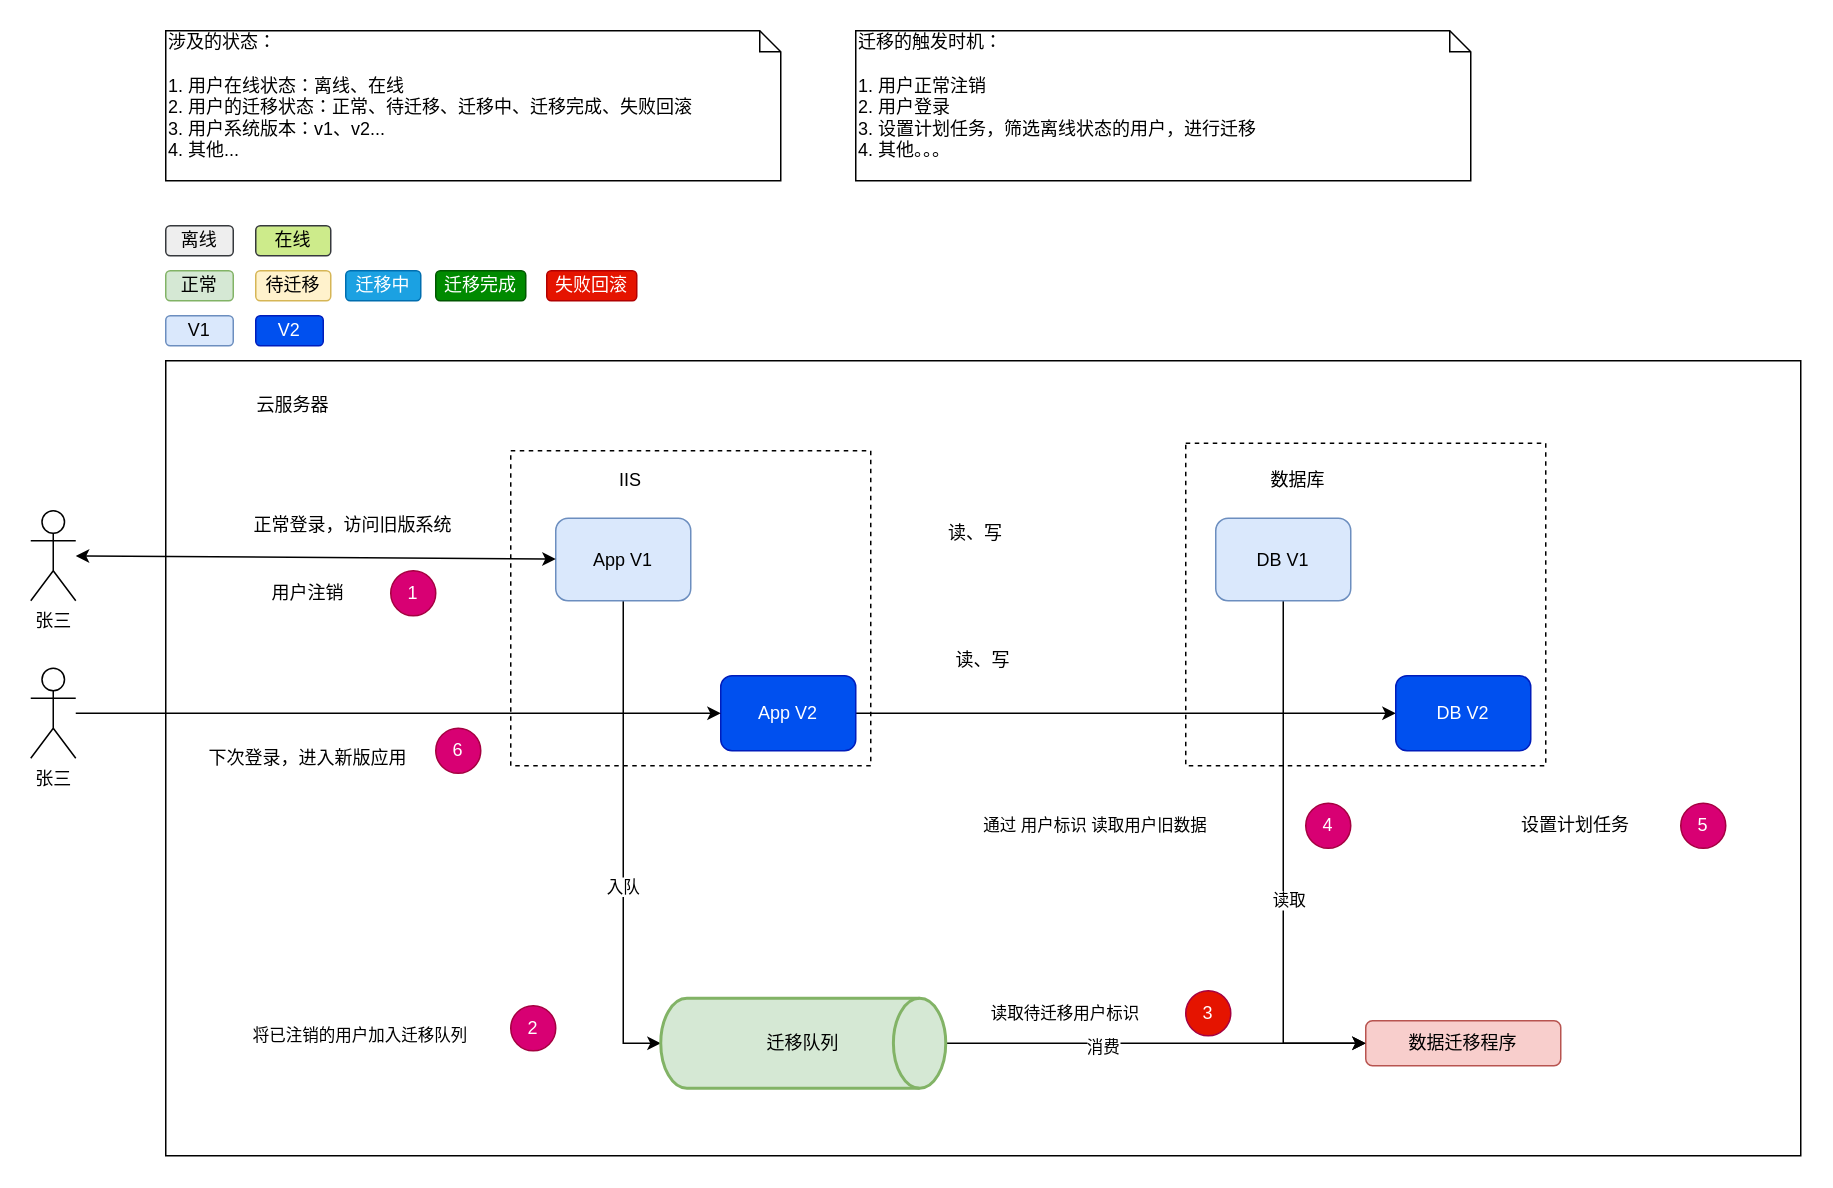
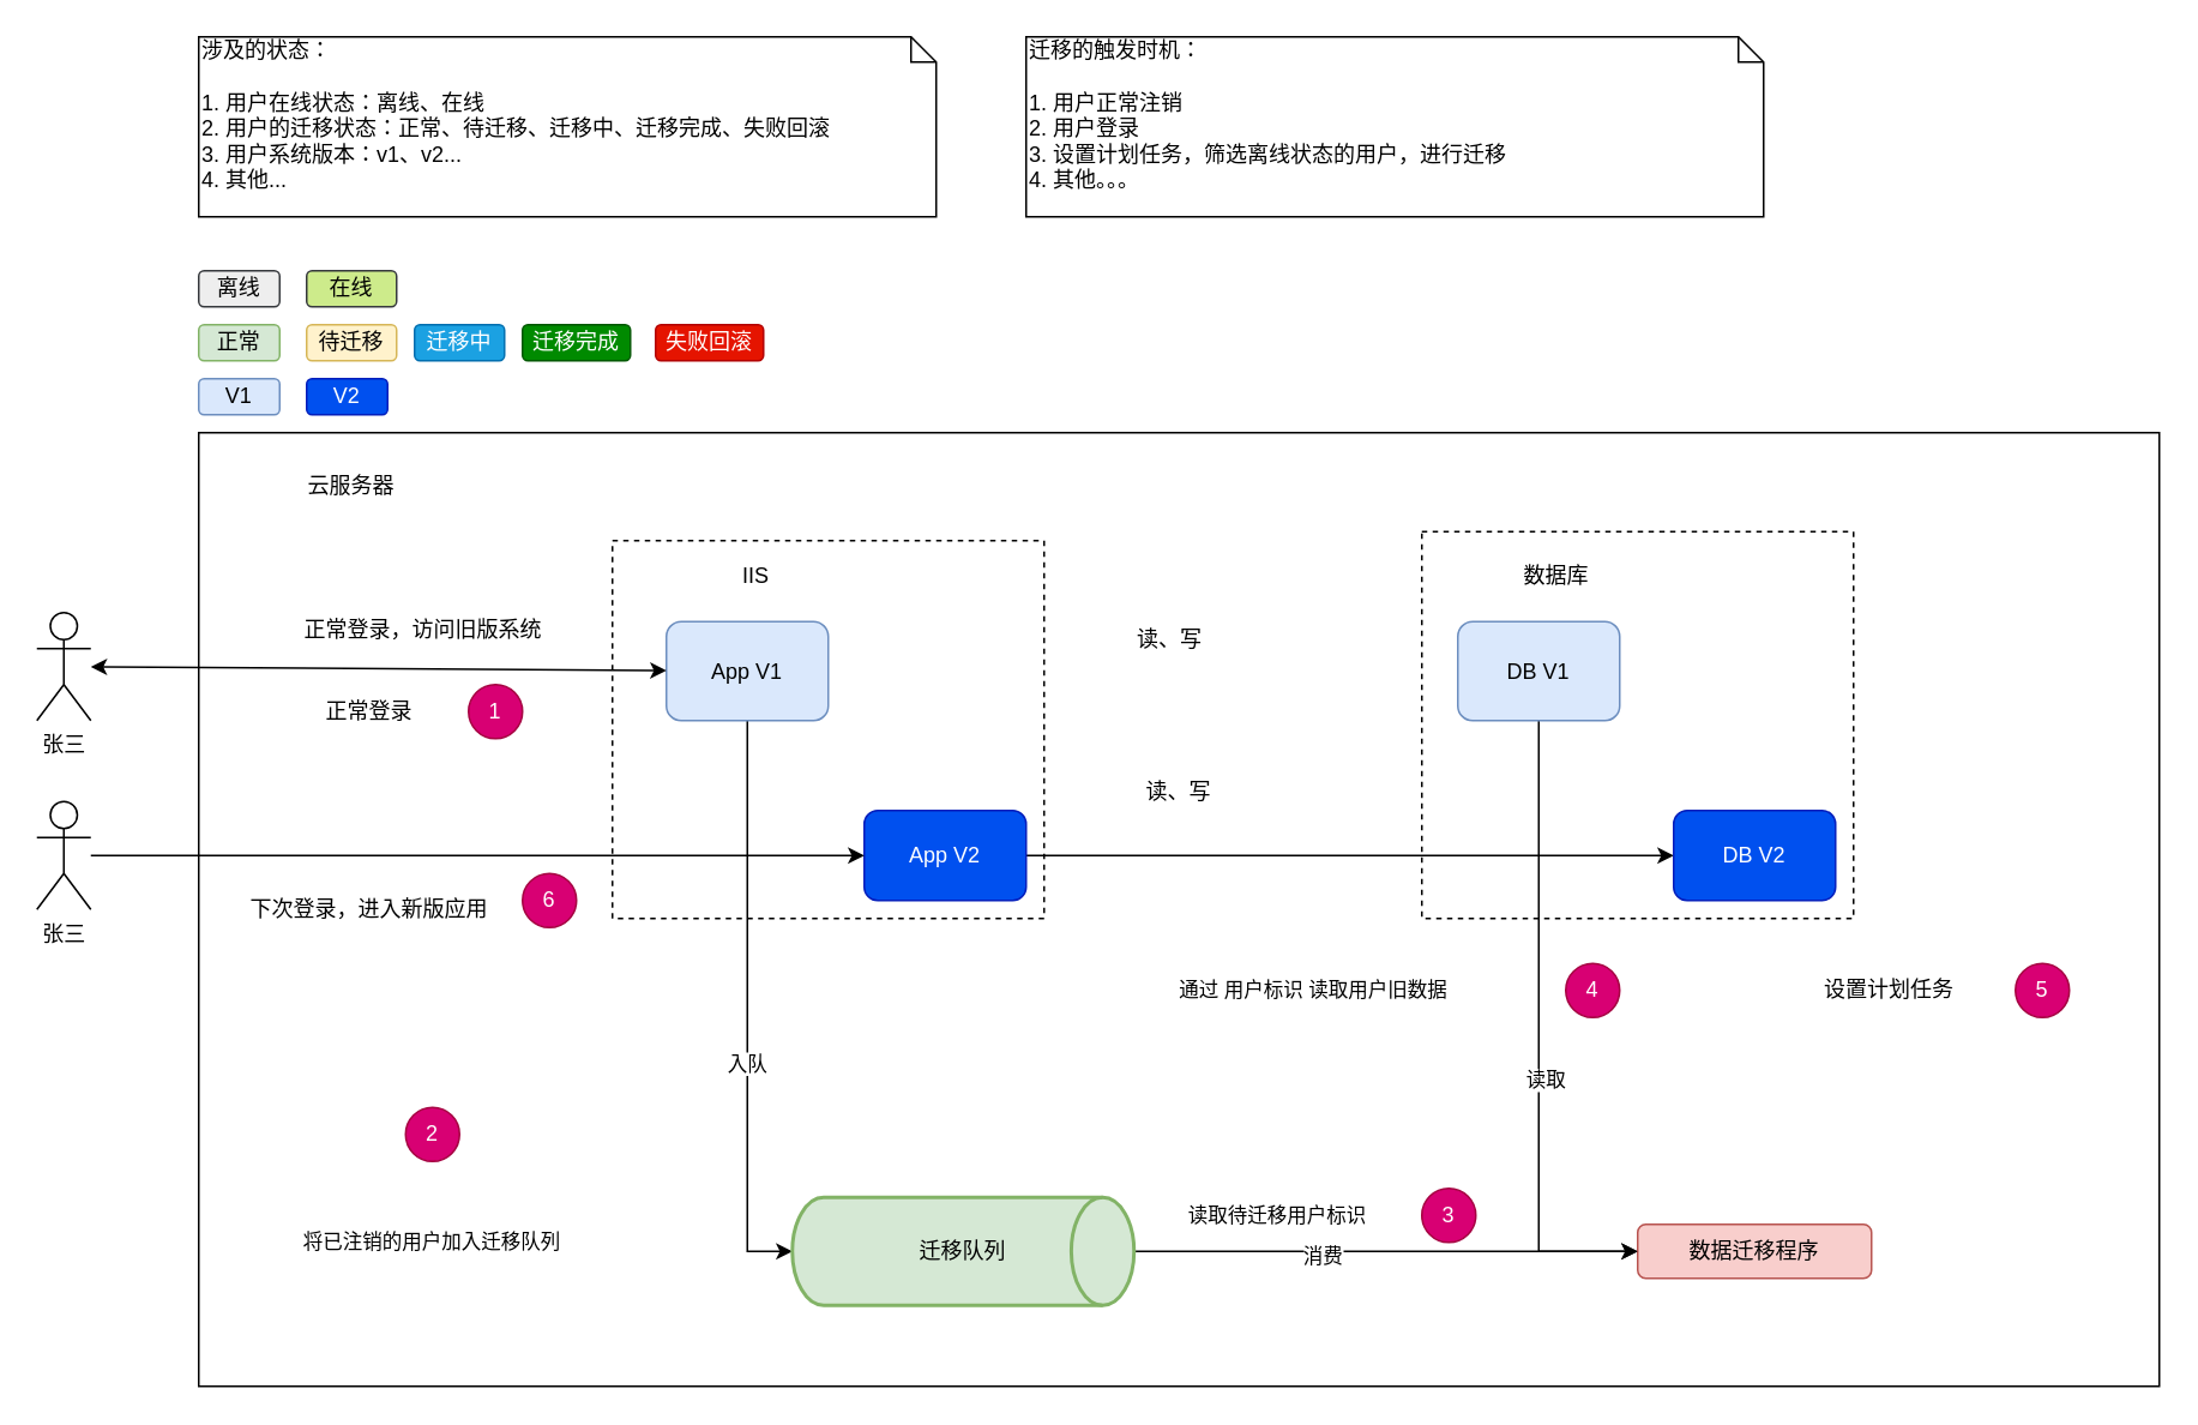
- <mxCell id="35" value="用户注销" style="text;html=1;strokeColor=none;fillColor=none;align=center;verticalAlign=middle;whiteSpace=wrap;rounded=0;" vertex="1" parent="1"><mxGeometry x="175" y="385" width="60" height="20" as="geometry" /></mxCell>
+ <mxCell id="35" value="正常登录" style="text;html=1;strokeColor=none;fillColor=none;align=center;verticalAlign=middle;whiteSpace=wrap;rounded=0;" vertex="1" parent="1"><mxGeometry x="175" y="385" width="60" height="20" as="geometry" /></mxCell>
- <mxCell id="24" value="3" style="ellipse;whiteSpace=wrap;html=1;aspect=fixed;fillColor=#e51400;strokeColor=#A50040;fontColor=#ffffff;" vertex="1" parent="1"><mxGeometry x="790" y="660" width="30" height="30" as="geometry" /></mxCell>
+ <mxCell id="24" value="3" style="ellipse;whiteSpace=wrap;html=1;aspect=fixed;fillColor=#d80073;strokeColor=#A50040;fontColor=#ffffff;" vertex="1" parent="1"><mxGeometry x="790" y="660" width="30" height="30" as="geometry" /></mxCell>
- <mxCell id="23" value="2" style="ellipse;whiteSpace=wrap;html=1;aspect=fixed;fillColor=#d80073;strokeColor=#A50040;fontColor=#ffffff;" vertex="1" parent="1"><mxGeometry x="340" y="670" width="30" height="30" as="geometry" /></mxCell>
+ <mxCell id="23" value="2" style="ellipse;whiteSpace=wrap;html=1;aspect=fixed;fillColor=#d80073;strokeColor=#A50040;fontColor=#ffffff;" vertex="1" parent="1"><mxGeometry x="225" y="615" width="30" height="30" as="geometry" /></mxCell>
